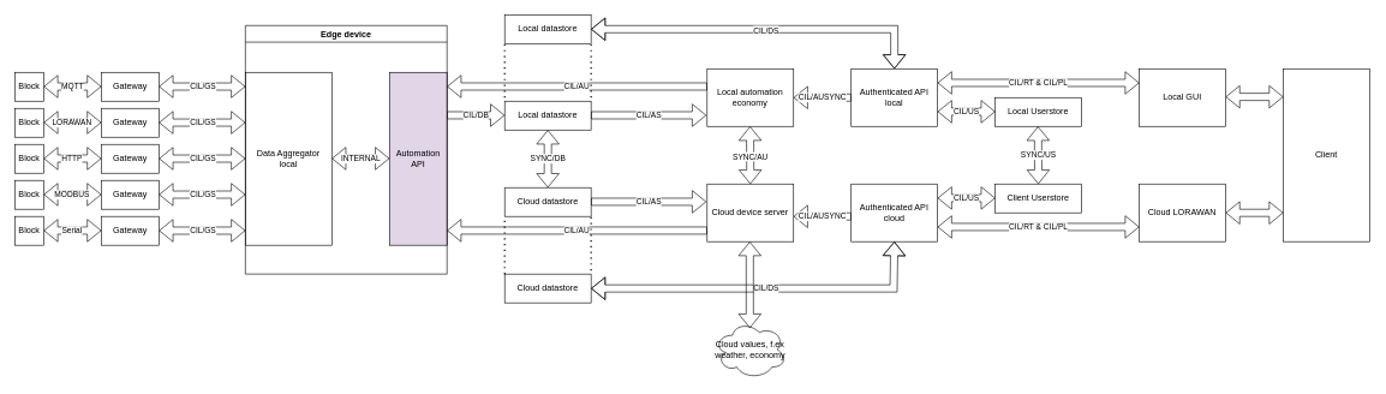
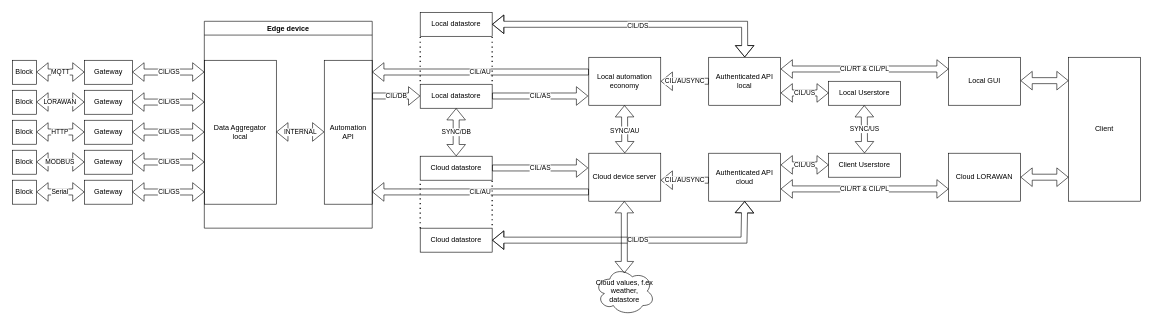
- <mxCell id="60" value="Automation API" style="rounded=0;whiteSpace=wrap;html=1;fillColor=#e1d5e7;" vertex="1" parent="1"><mxGeometry x="540" y="100" width="80" height="240" as="geometry" /></mxCell>
+ <mxCell id="60" value="Automation API" style="rounded=0;whiteSpace=wrap;html=1;" vertex="1" parent="1"><mxGeometry x="540" y="100" width="80" height="240" as="geometry" /></mxCell>
- <mxCell id="35" value="Cloud values, f.ex&lt;div&gt;&lt;div&gt;weather, economy&lt;/div&gt;&lt;/div&gt;" style="ellipse;shape=cloud;whiteSpace=wrap;html=1;" vertex="1" parent="1"><mxGeometry x="991.18" y="445" width="100" height="80" as="geometry" /></mxCell>
+ <mxCell id="35" value="Cloud values, f.ex&lt;div&gt;&lt;div&gt;weather, datastore&lt;/div&gt;&lt;/div&gt;" style="ellipse;shape=cloud;whiteSpace=wrap;html=1;" vertex="1" parent="1"><mxGeometry x="991.18" y="445" width="100" height="80" as="geometry" /></mxCell>
